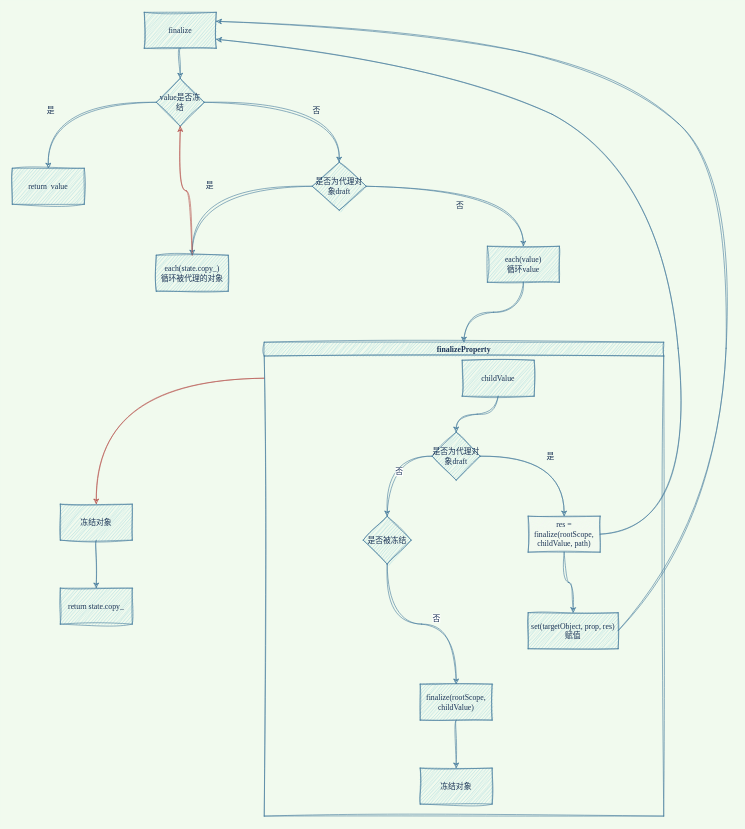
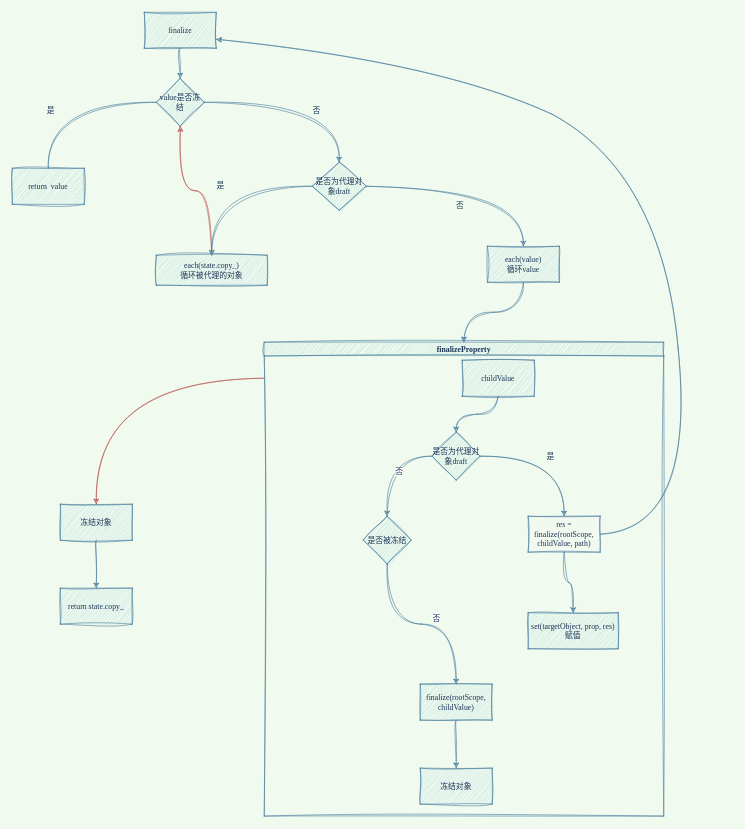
- <mxCell id="42" value="" style="endArrow=classic;html=1;rounded=0;sketch=1;hachureGap=4;jiggle=2;strokeColor=#457B9D;fontFamily=Architects Daughter;fontSource=https%3A%2F%2Ffonts.googleapis.com%2Fcss%3Ffamily%3DArchitects%2BDaughter;fontSize=13;fontColor=#1D3557;fillColor=#A8DADC;curved=1;entryX=1;entryY=0.25;entryDx=0;entryDy=0;exitX=1;exitY=0.5;exitDx=0;exitDy=0;" edge="1" parent="1" source="28" target="3"><mxGeometry width="50" height="50" relative="1" as="geometry"><mxPoint x="1200" y="370" as="sourcePoint" /><mxPoint x="1250" y="320" as="targetPoint" /><Array as="points"><mxPoint x="1200" y="870" /><mxPoint x="1220" y="290" /><mxPoint x="1040" y="120" /><mxPoint x="690" y="50" /></Array></mxGeometry></mxCell>
- <mxCell id="6" value="" style="edgeStyle=orthogonalEdgeStyle;rounded=0;hachureGap=4;jiggle=2;orthogonalLoop=1;jettySize=auto;html=1;strokeColor=#457B9D;fontFamily=Architects Daughter;fontSource=https%3A%2F%2Ffonts.googleapis.com%2Fcss%3Ffamily%3DArchitects%2BDaughter;fontSize=13;fontColor=#1D3557;fillColor=#A8DADC;sketch=1;labelBackgroundColor=#F1FAEE;curved=1;" parent="1" source="8" target="9" edge="1"><mxGeometry relative="1" as="geometry" /></mxCell>
+ <mxCell id="6" value="" style="edgeStyle=orthogonalEdgeStyle;rounded=0;hachureGap=4;jiggle=2;orthogonalLoop=1;jettySize=auto;html=1;strokeColor=#457B9D;fontFamily=Architects Daughter;fontSource=https%3A%2F%2Ffonts.googleapis.com%2Fcss%3Ffamily%3DArchitects%2BDaughter;fontSize=13;fontColor=#1D3557;fillColor=#A8DADC;sketch=1;labelBackgroundColor=#F1FAEE;curved=1;endArrow=none;" parent="1" source="8" target="9" edge="1"><mxGeometry relative="1" as="geometry" /></mxCell>
- <mxCell id="18" value="each(state.copy_)&lt;br&gt;循环被代理的对象" style="whiteSpace=wrap;html=1;fontSize=13;fontFamily=Architects Daughter;fillColor=#A8DADC;strokeColor=#457B9D;fontColor=#1D3557;sketch=1;hachureGap=4;jiggle=2;fontSource=https%3A%2F%2Ffonts.googleapis.com%2Fcss%3Ffamily%3DArchitects%2BDaughter;" parent="1" vertex="1"><mxGeometry x="260" y="425" width="120" height="60" as="geometry" /></mxCell>
+ <mxCell id="18" value="each(state.copy_)&lt;br&gt;循环被代理的对象" style="whiteSpace=wrap;html=1;fontSize=13;fontFamily=Architects Daughter;fillColor=#A8DADC;strokeColor=#457B9D;fontColor=#1D3557;sketch=1;hachureGap=4;jiggle=2;fontSource=https%3A%2F%2Ffonts.googleapis.com%2Fcss%3Ffamily%3DArchitects%2BDaughter;" parent="1" vertex="1"><mxGeometry x="260" y="425" width="185" height="50" as="geometry" /></mxCell>
